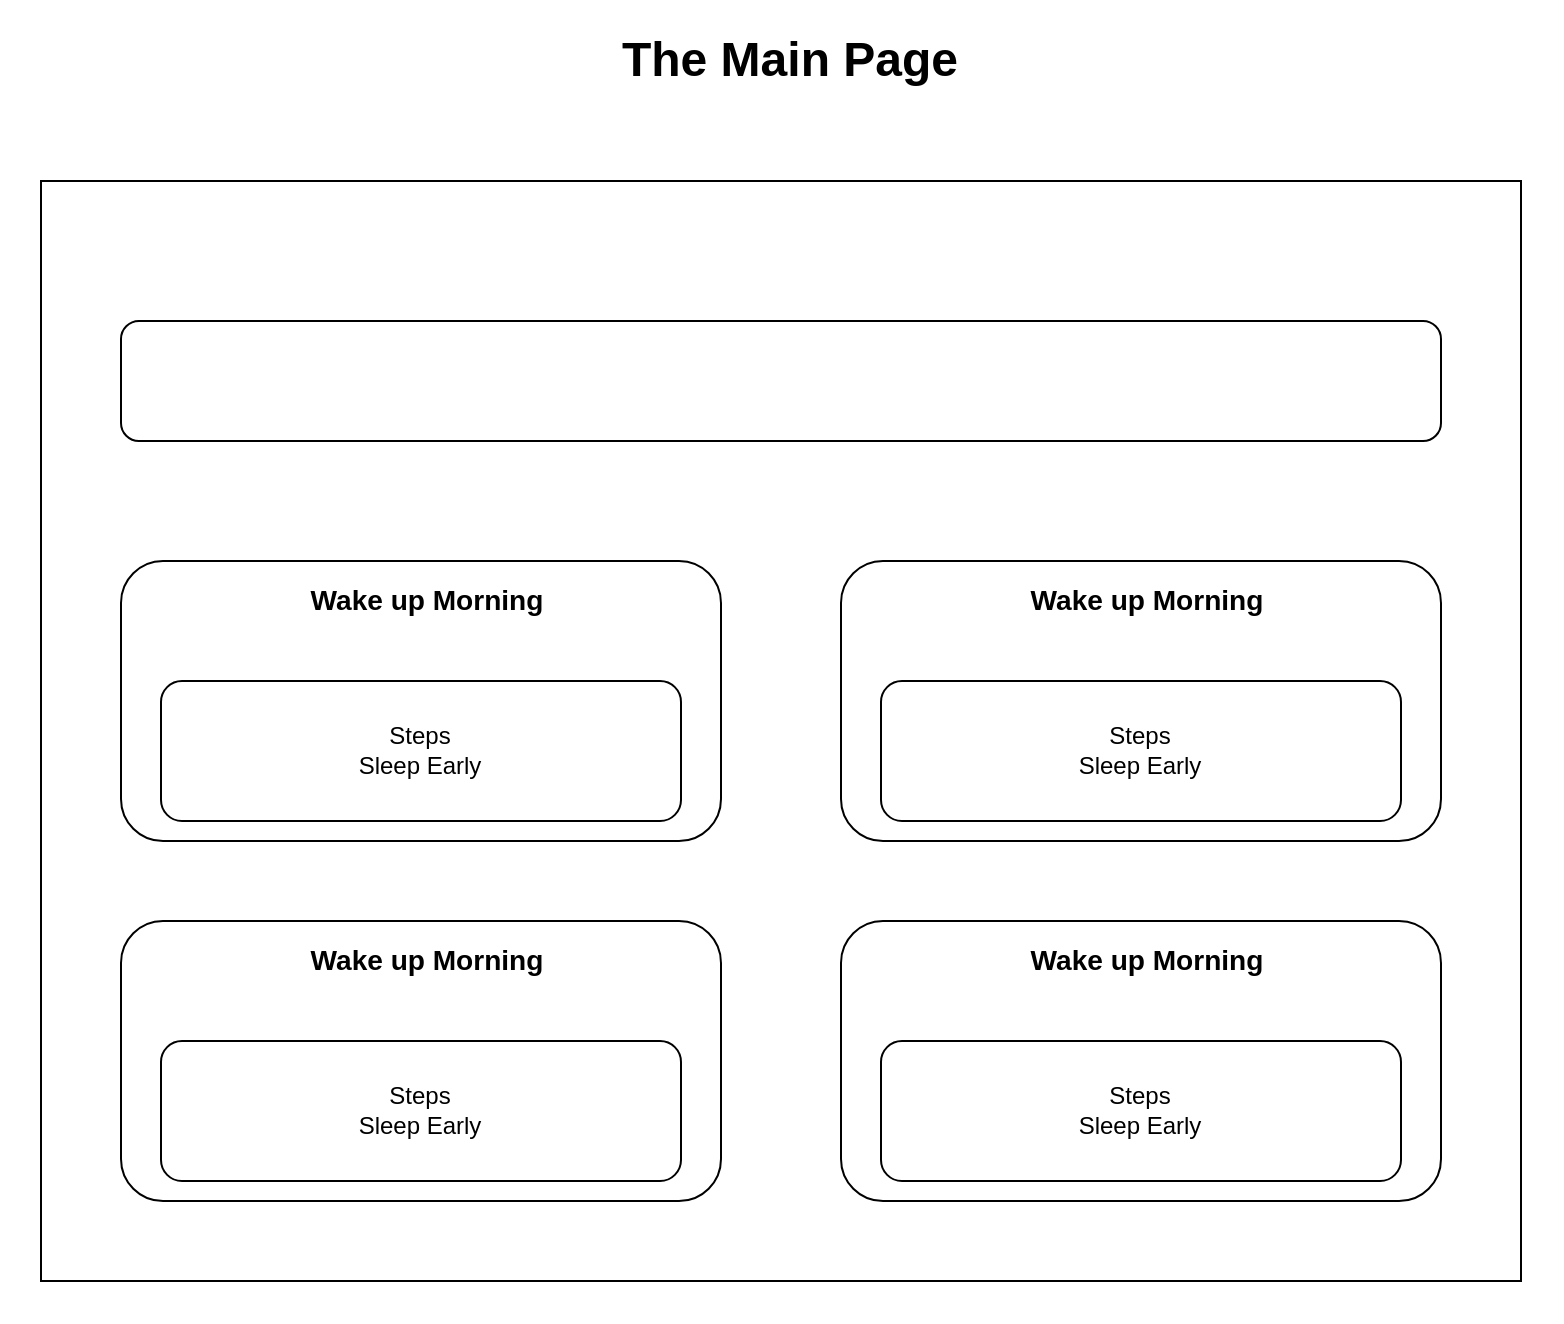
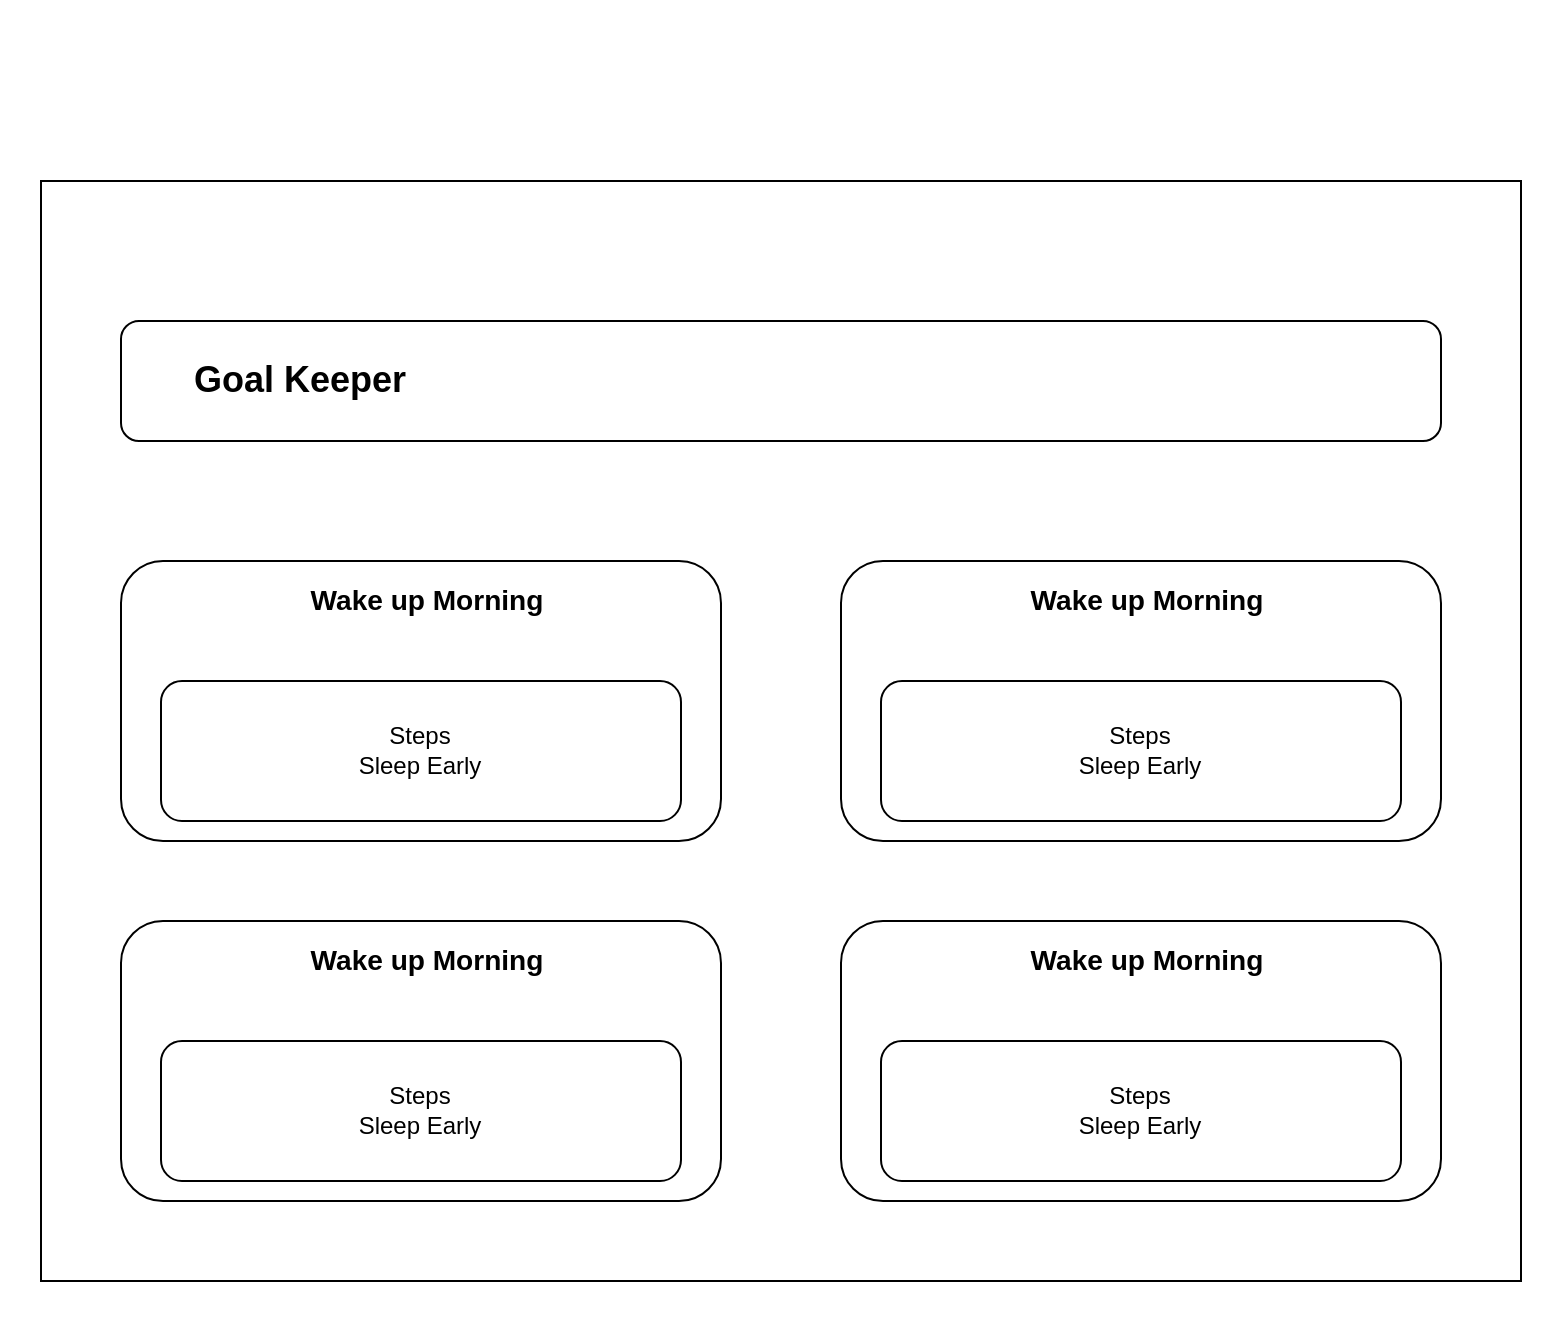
- <mxCell id="14" value="&lt;h1&gt;The Main Page&lt;/h1&gt;" style="text;html=1;strokeColor=none;fillColor=none;align=center;verticalAlign=middle;whiteSpace=wrap;rounded=0;" vertex="1" parent="1"><mxGeometry x="280" y="20" width="230" height="20" as="geometry" /></mxCell>
+ <mxCell id="12" value="&lt;h2&gt;Goal Keeper&lt;/h2&gt;" style="text;html=1;strokeColor=none;fillColor=none;align=center;verticalAlign=middle;whiteSpace=wrap;rounded=0;" vertex="1" parent="1"><mxGeometry x="90" y="180" width="120" height="20" as="geometry" /></mxCell>
